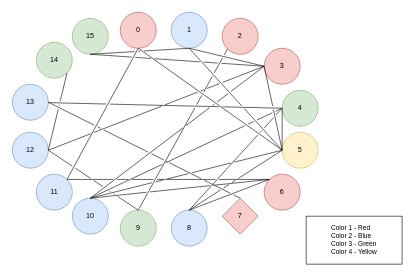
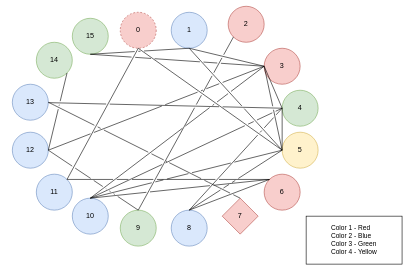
- <mxCell id="2" value="0" style="ellipse;whiteSpace=wrap;html=1;aspect=fixed;fillColor=#f8cecc;strokeColor=#b85450;" parent="1" vertex="1"><mxGeometry x="200" y="20" width="60" height="60" as="geometry" /></mxCell>
+ <mxCell id="2" value="0" style="ellipse;whiteSpace=wrap;html=1;aspect=fixed;fillColor=#f8cecc;strokeColor=#b85450;dashed=1;" parent="1" vertex="1"><mxGeometry x="200" y="20" width="60" height="60" as="geometry" /></mxCell>
- <mxCell id="5" value="2" style="ellipse;whiteSpace=wrap;html=1;aspect=fixed;fillColor=#f8cecc;strokeColor=#b85450;" parent="1" vertex="1"><mxGeometry x="370" y="30" width="60" height="60" as="geometry" /></mxCell>
+ <mxCell id="5" value="2" style="ellipse;whiteSpace=wrap;html=1;aspect=fixed;fillColor=#f8cecc;strokeColor=#b85450;" parent="1" vertex="1"><mxGeometry x="380" y="10" width="60" height="60" as="geometry" /></mxCell>
+ <mxCell id="26" value="" style="endArrow=none;html=1;exitX=0;exitY=0.5;exitDx=0;exitDy=0;entryX=0;entryY=0.5;entryDx=0;entryDy=0;shadow=0;jumpStyle=gap;" edge="1" parent="1" source="6" target="16"><mxGeometry width="50" height="50" relative="1" as="geometry"><mxPoint x="450" y="120" as="sourcePoint" /><mxPoint x="325" y="90" as="targetPoint" /></mxGeometry></mxCell>
